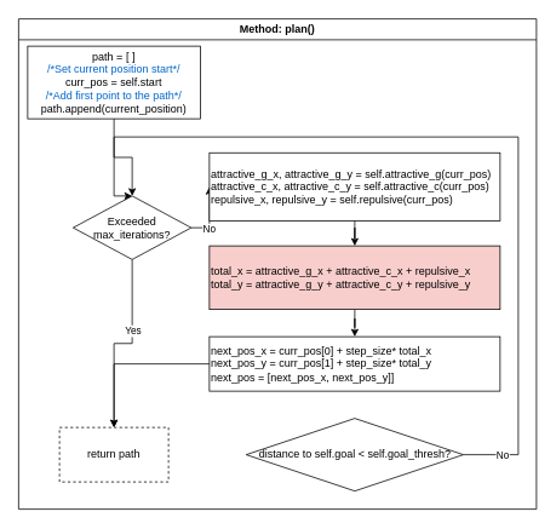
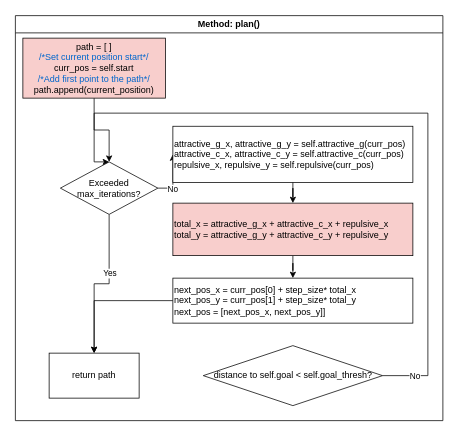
- <mxCell id="4" value="&lt;div&gt;path = [ ]&lt;br&gt;&lt;/div&gt;&lt;div&gt;&lt;font color=&quot;#0066cc&quot;&gt;/*Set current position start*/&lt;/font&gt;&lt;/div&gt;&lt;div&gt;curr_pos = self.start&lt;/div&gt;&lt;div&gt;&lt;font color=&quot;#0066cc&quot;&gt;/*Add first point to the path*/&lt;/font&gt;&lt;/div&gt;&lt;div&gt;path.append(current_position)&lt;br&gt;&lt;/div&gt;" style="rounded=0;whiteSpace=wrap;html=1;" parent="2" vertex="1"><mxGeometry x="10" y="30" width="190" height="80" as="geometry" /></mxCell>
+ <mxCell id="4" value="&lt;div&gt;path = [ ]&lt;br&gt;&lt;/div&gt;&lt;div&gt;&lt;font color=&quot;#0066cc&quot;&gt;/*Set current position start*/&lt;/font&gt;&lt;/div&gt;&lt;div&gt;curr_pos = self.start&lt;/div&gt;&lt;div&gt;&lt;font color=&quot;#0066cc&quot;&gt;/*Add first point to the path*/&lt;/font&gt;&lt;/div&gt;&lt;div&gt;path.append(current_position)&lt;br&gt;&lt;/div&gt;" style="rounded=0;whiteSpace=wrap;html=1;fillColor=#f8cecc;" parent="2" vertex="1"><mxGeometry x="10" y="30" width="190" height="80" as="geometry" /></mxCell>
- <mxCell id="10" value="return path" style="whiteSpace=wrap;html=1;dashed=1;" parent="2" vertex="1"><mxGeometry x="45" y="450" width="120" height="60" as="geometry" /></mxCell>
+ <mxCell id="10" value="return path" style="whiteSpace=wrap;html=1;" parent="2" vertex="1"><mxGeometry x="45" y="450" width="120" height="60" as="geometry" /></mxCell>
